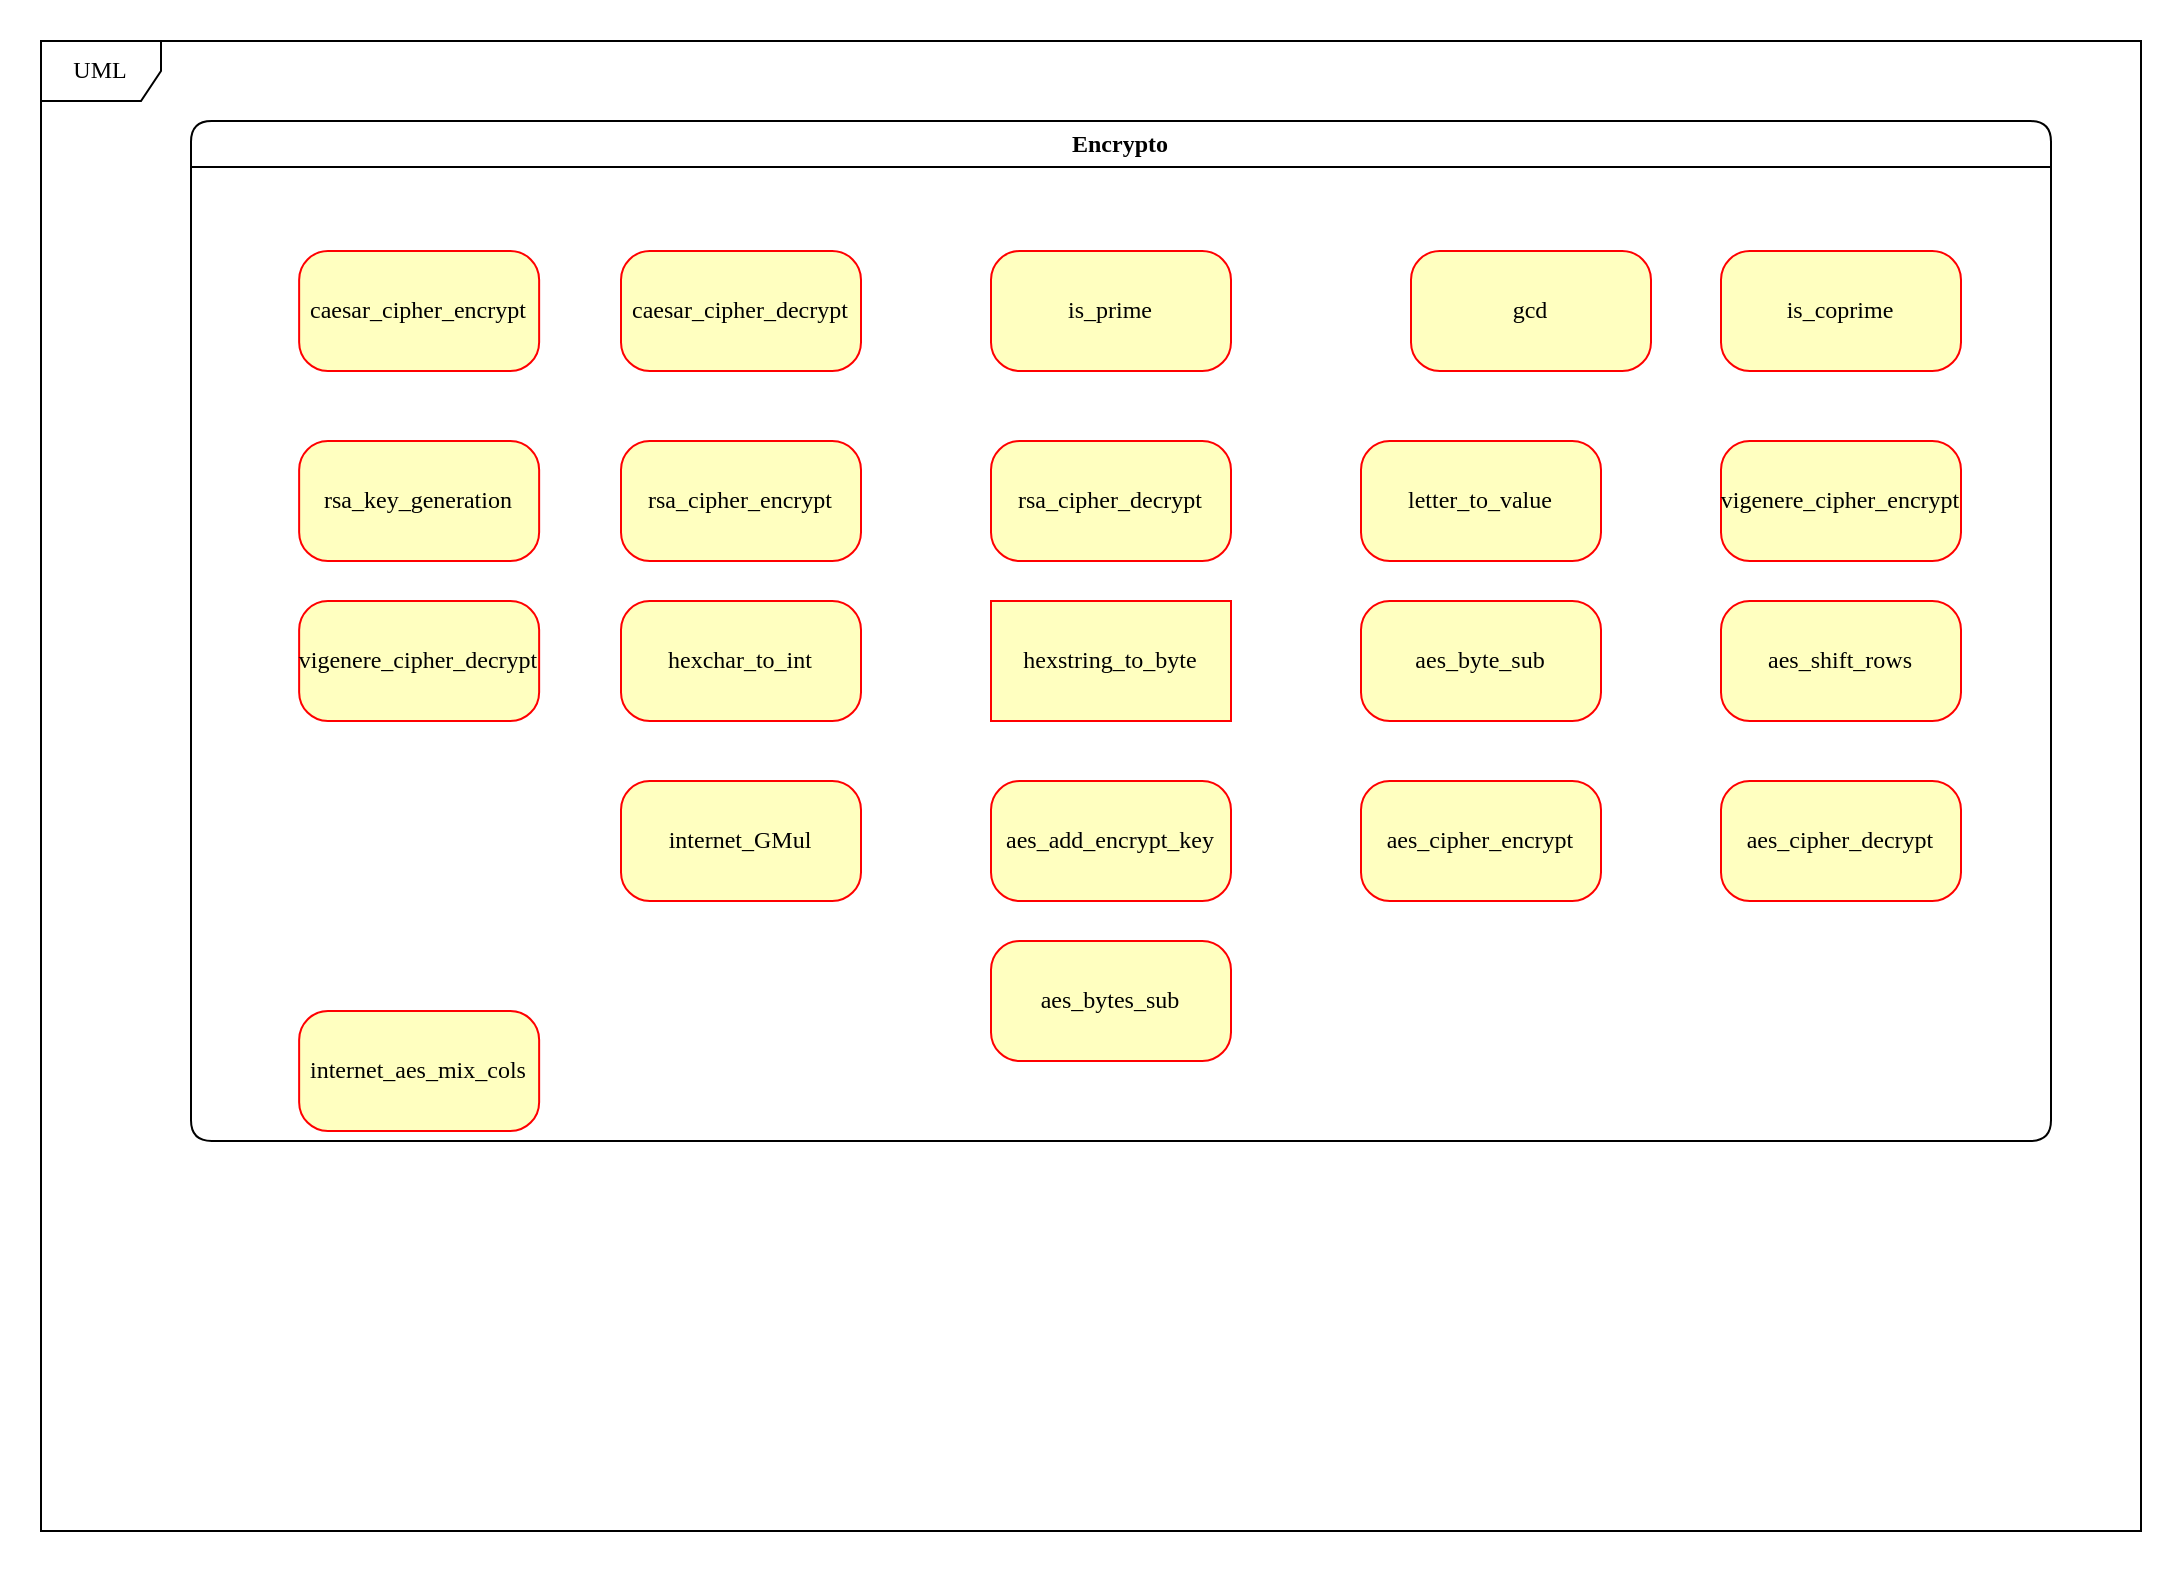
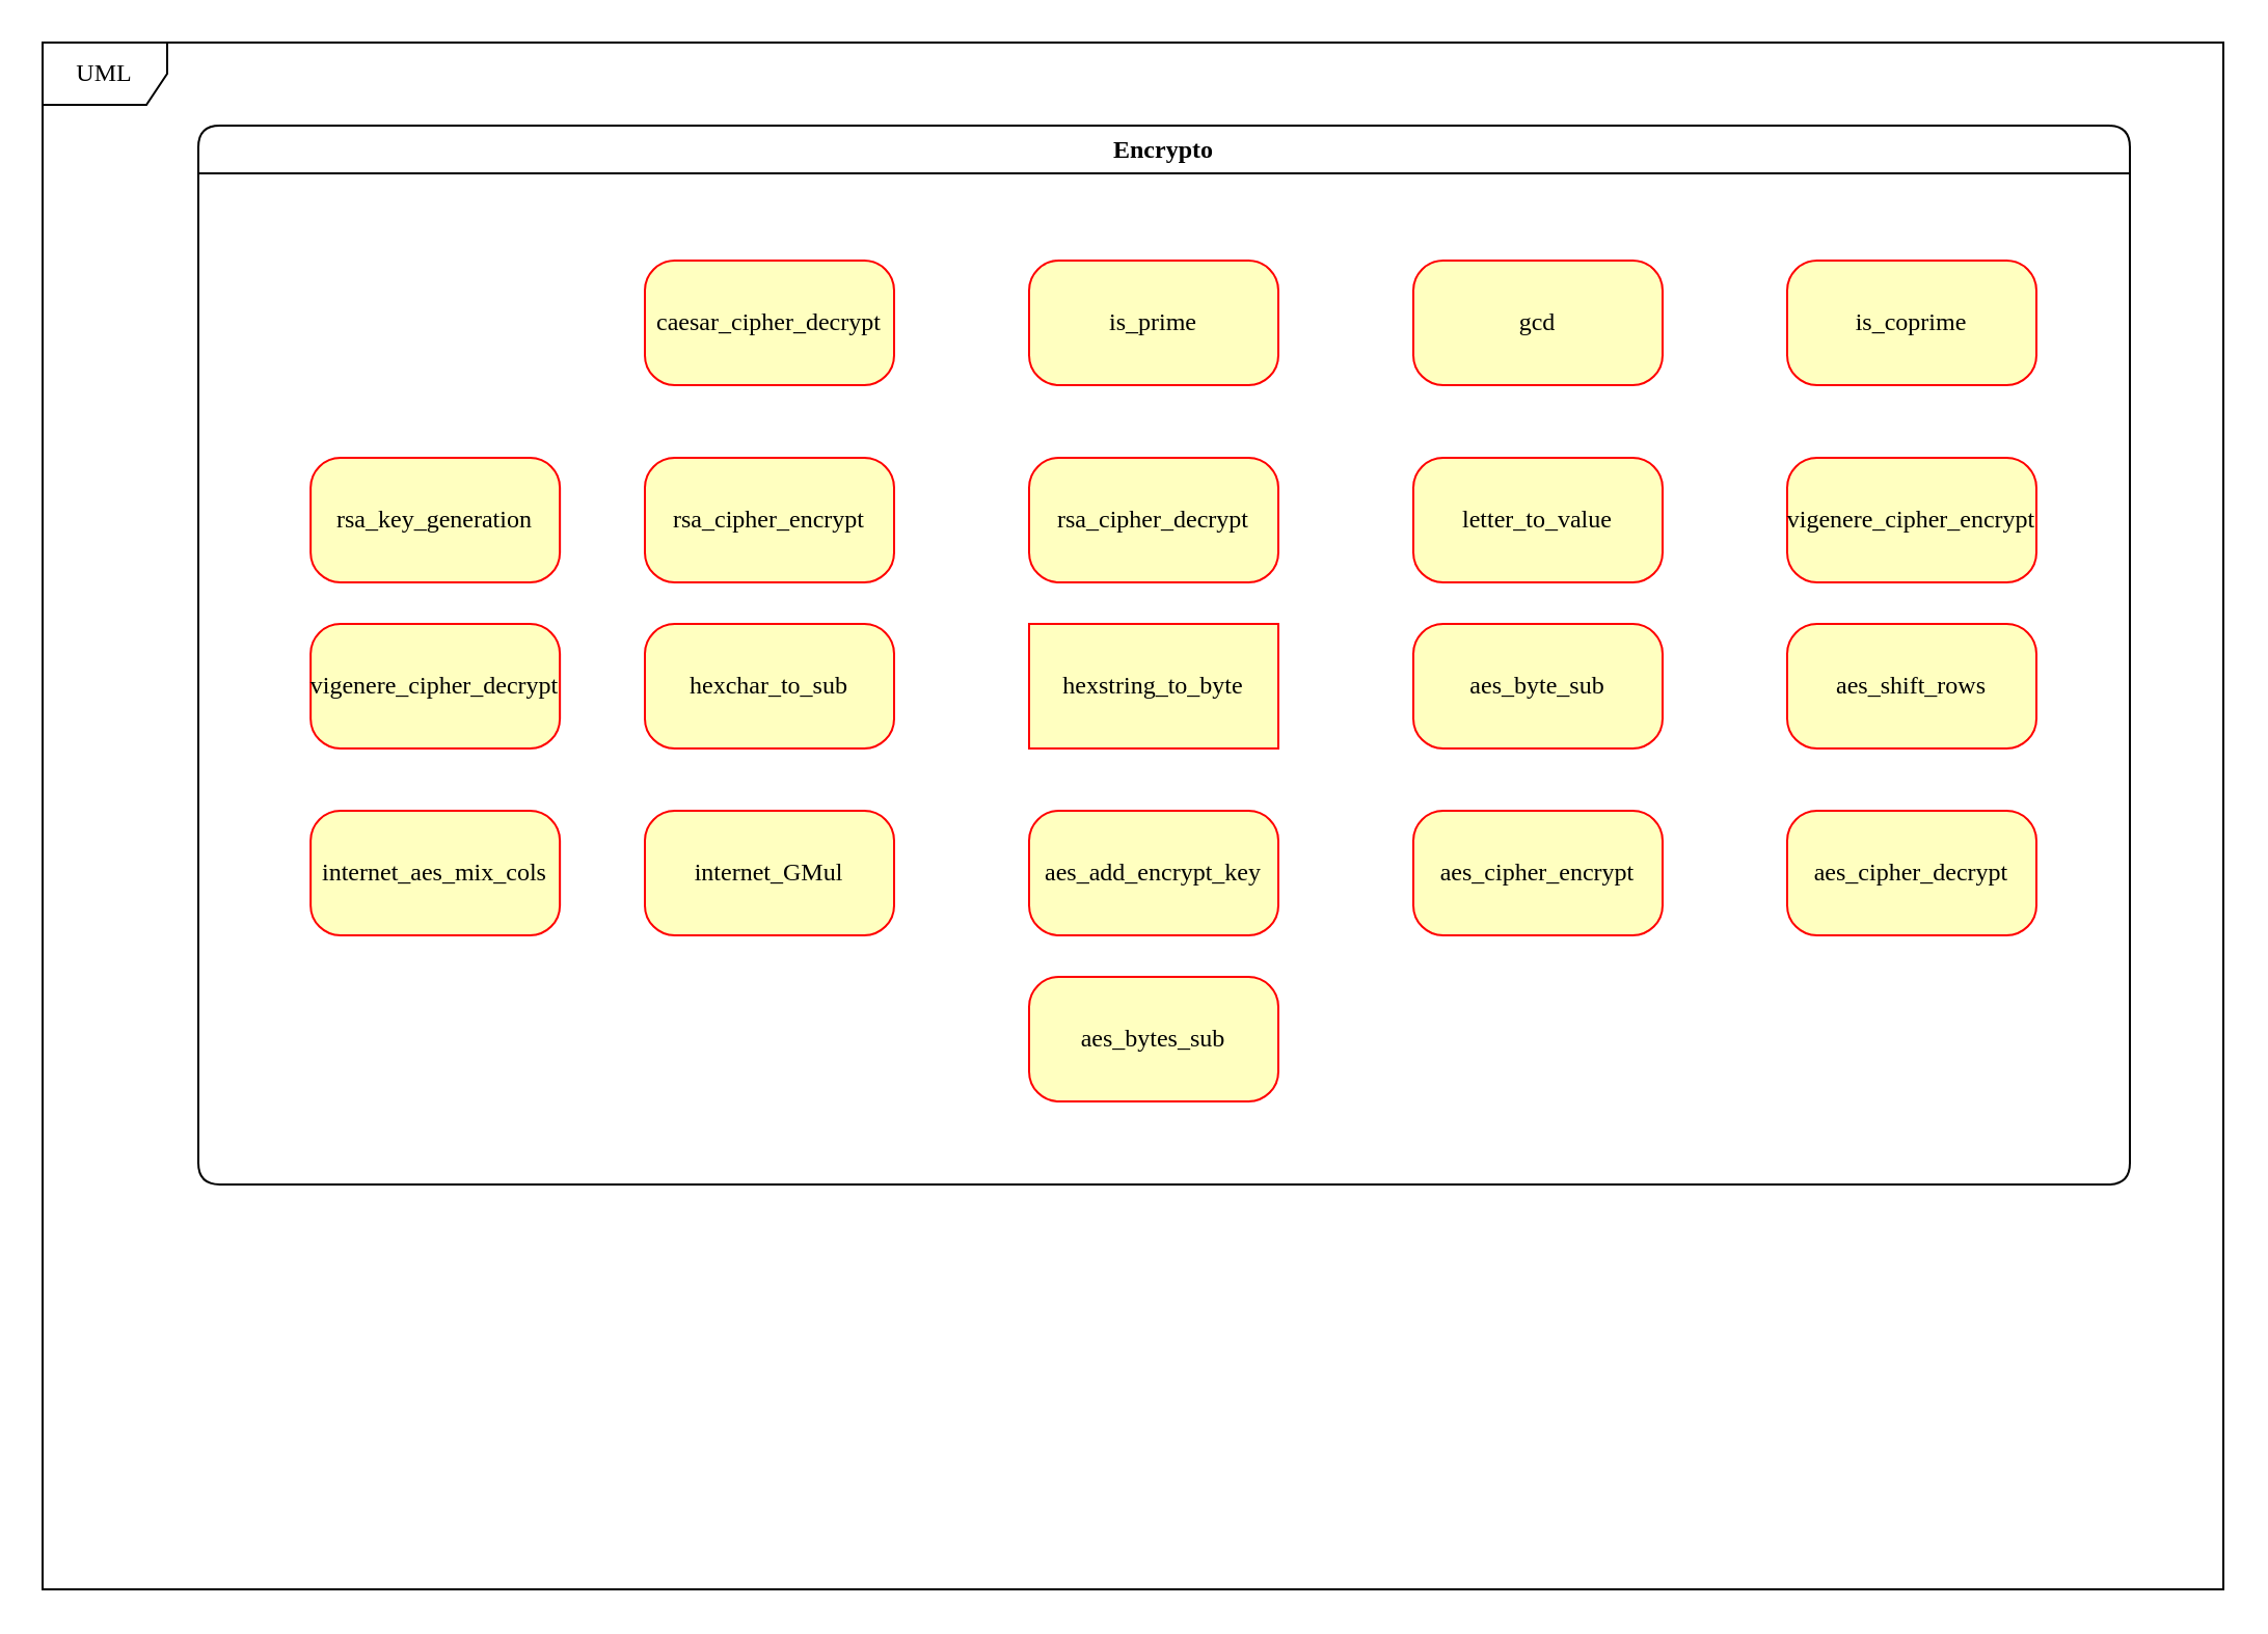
- <mxCell id="7" value="caesar_cipher_encrypt" style="rounded=1;whiteSpace=wrap;html=1;arcSize=24;fillColor=#ffffc0;strokeColor=#ff0000;shadow=0;comic=0;labelBackgroundColor=none;fontFamily=Verdana;fontSize=12;fontColor=#000000;align=center;" vertex="1" parent="3"><mxGeometry x="54.071" y="65" width="120" height="60" as="geometry" /></mxCell>
- <mxCell id="6" value="gcd" style="rounded=1;whiteSpace=wrap;html=1;arcSize=24;fillColor=#ffffc0;strokeColor=#ff0000;shadow=0;comic=0;labelBackgroundColor=none;fontFamily=Verdana;fontSize=12;fontColor=#000000;align=center;" parent="3" vertex="1"><mxGeometry x="610" y="65" width="120" height="60" as="geometry" /></mxCell>
+ <mxCell id="6" value="gcd" style="rounded=1;whiteSpace=wrap;html=1;arcSize=24;fillColor=#ffffc0;strokeColor=#ff0000;shadow=0;comic=0;labelBackgroundColor=none;fontFamily=Verdana;fontSize=12;fontColor=#000000;align=center;" parent="3" vertex="1"><mxGeometry x="585" y="65" width="120" height="60" as="geometry" /></mxCell>
- <mxCell id="14" value="hexchar_to_int" style="rounded=1;whiteSpace=wrap;html=1;arcSize=24;fillColor=#ffffc0;strokeColor=#ff0000;shadow=0;comic=0;labelBackgroundColor=none;fontFamily=Verdana;fontSize=12;fontColor=#000000;align=center;" vertex="1" parent="1"><mxGeometry x="310" y="300" width="120" height="60" as="geometry" /></mxCell>
+ <mxCell id="14" value="hexchar_to_sub" style="rounded=1;whiteSpace=wrap;html=1;arcSize=24;fillColor=#ffffc0;strokeColor=#ff0000;shadow=0;comic=0;labelBackgroundColor=none;fontFamily=Verdana;fontSize=12;fontColor=#000000;align=center;" vertex="1" parent="1"><mxGeometry x="310" y="300" width="120" height="60" as="geometry" /></mxCell>
- <mxCell id="22" value="internet_aes_mix_cols" style="rounded=1;whiteSpace=wrap;html=1;arcSize=24;fillColor=#ffffc0;strokeColor=#ff0000;shadow=0;comic=0;labelBackgroundColor=none;fontFamily=Verdana;fontSize=12;fontColor=#000000;align=center;" vertex="1" parent="1"><mxGeometry x="149.071" y="505" width="120" height="60" as="geometry" /></mxCell>
+ <mxCell id="22" value="internet_aes_mix_cols" style="rounded=1;whiteSpace=wrap;html=1;arcSize=24;fillColor=#ffffc0;strokeColor=#ff0000;shadow=0;comic=0;labelBackgroundColor=none;fontFamily=Verdana;fontSize=12;fontColor=#000000;align=center;" vertex="1" parent="1"><mxGeometry x="149.071" y="390" width="120" height="60" as="geometry" /></mxCell>
